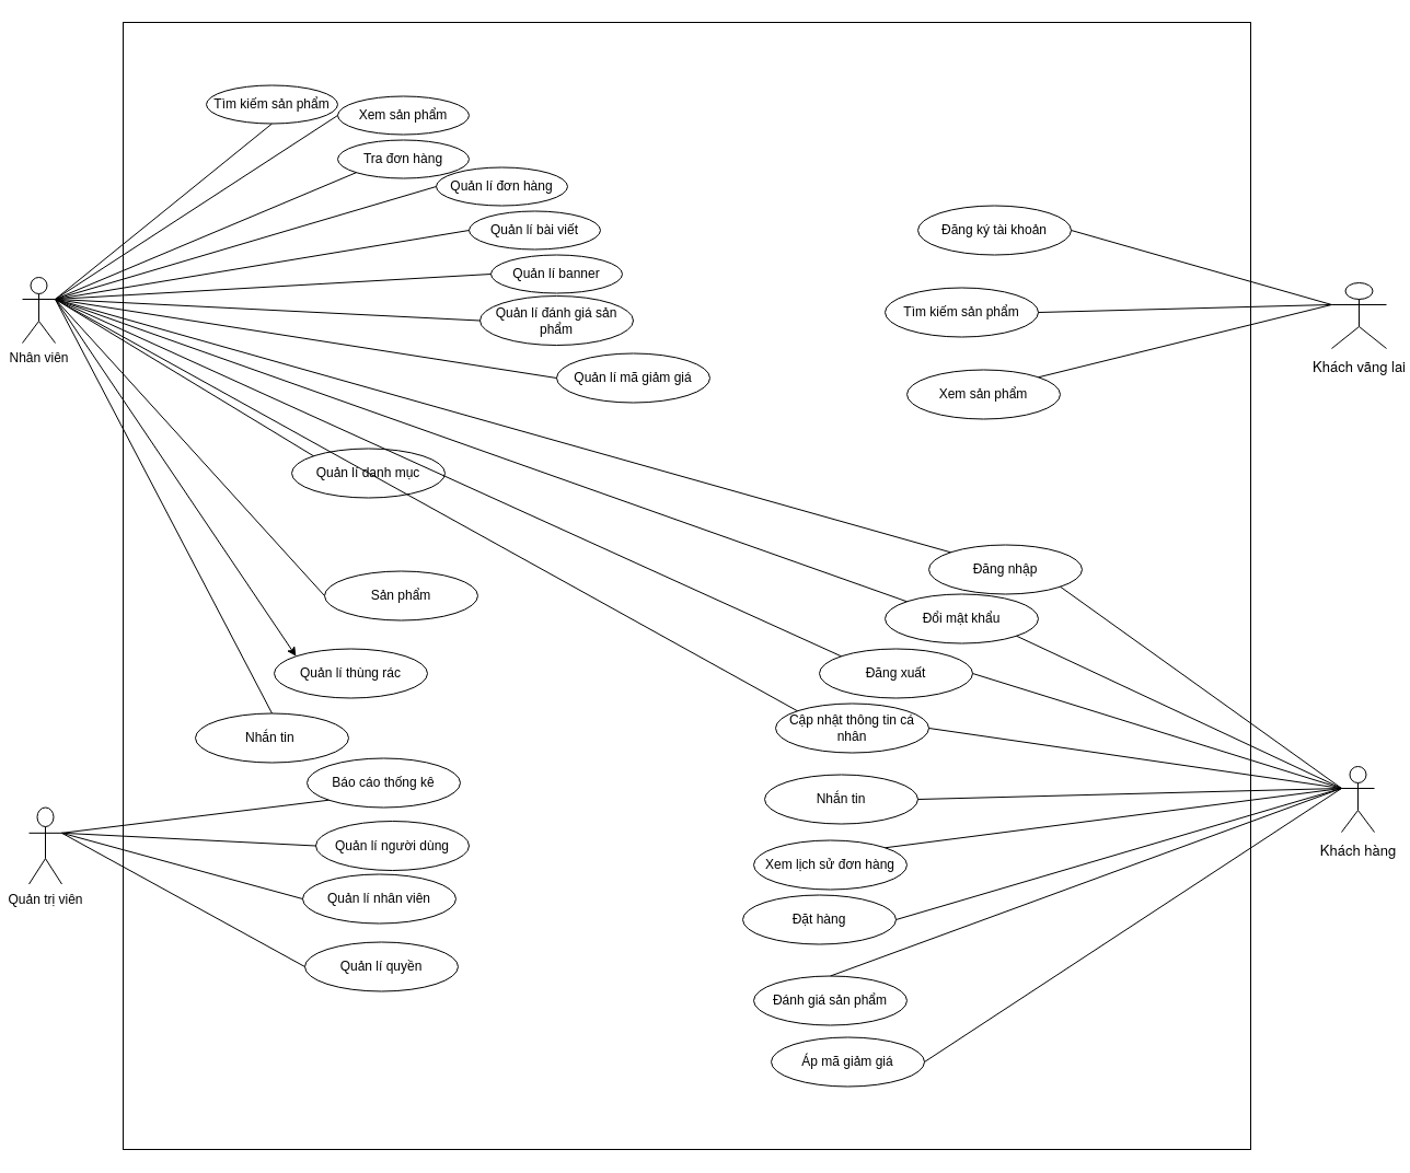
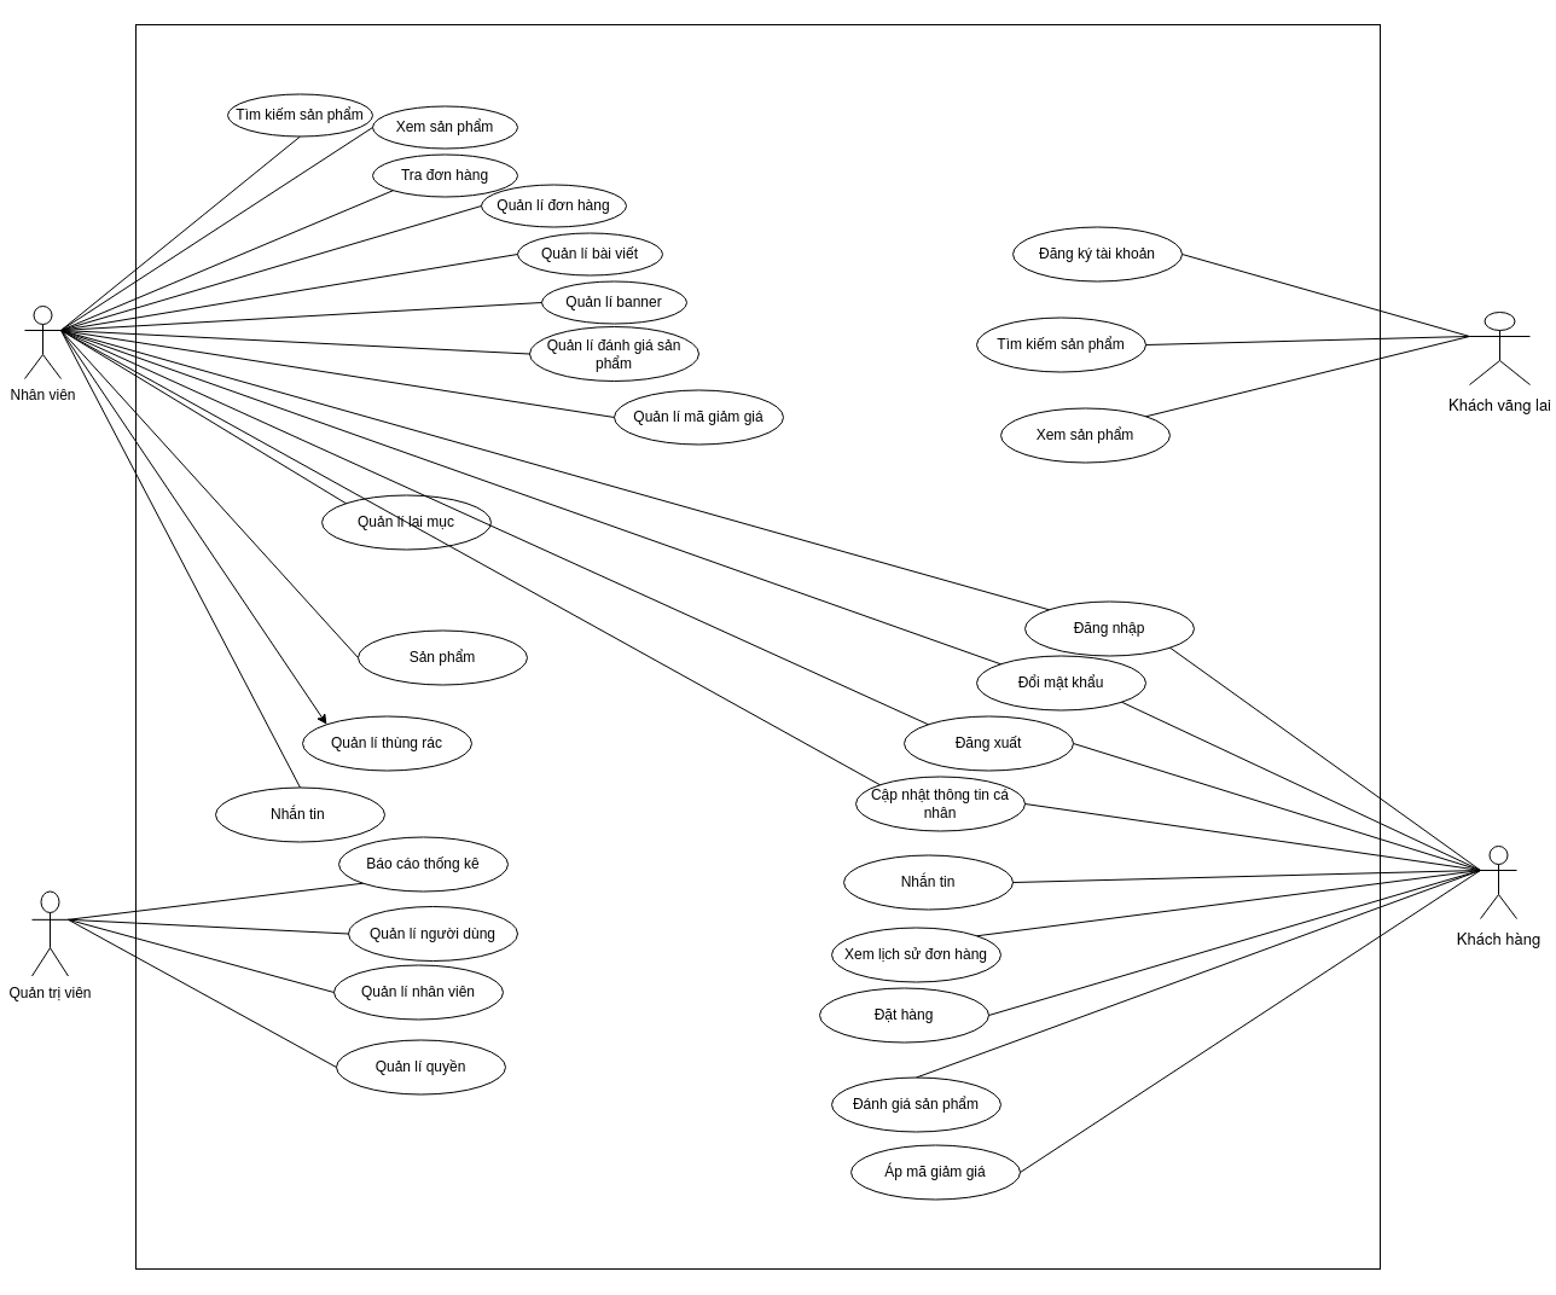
- <mxCell id="16" value="Quản lí danh mục" style="ellipse;whiteSpace=wrap;html=1;shadow=0;" vertex="1" parent="1"><mxGeometry x="266" y="409.5" width="140" height="45" as="geometry" /></mxCell>
+ <mxCell id="16" value="Quản lí lai mục" style="ellipse;whiteSpace=wrap;html=1;shadow=0;" vertex="1" parent="1"><mxGeometry x="266" y="409.5" width="140" height="45" as="geometry" /></mxCell>
